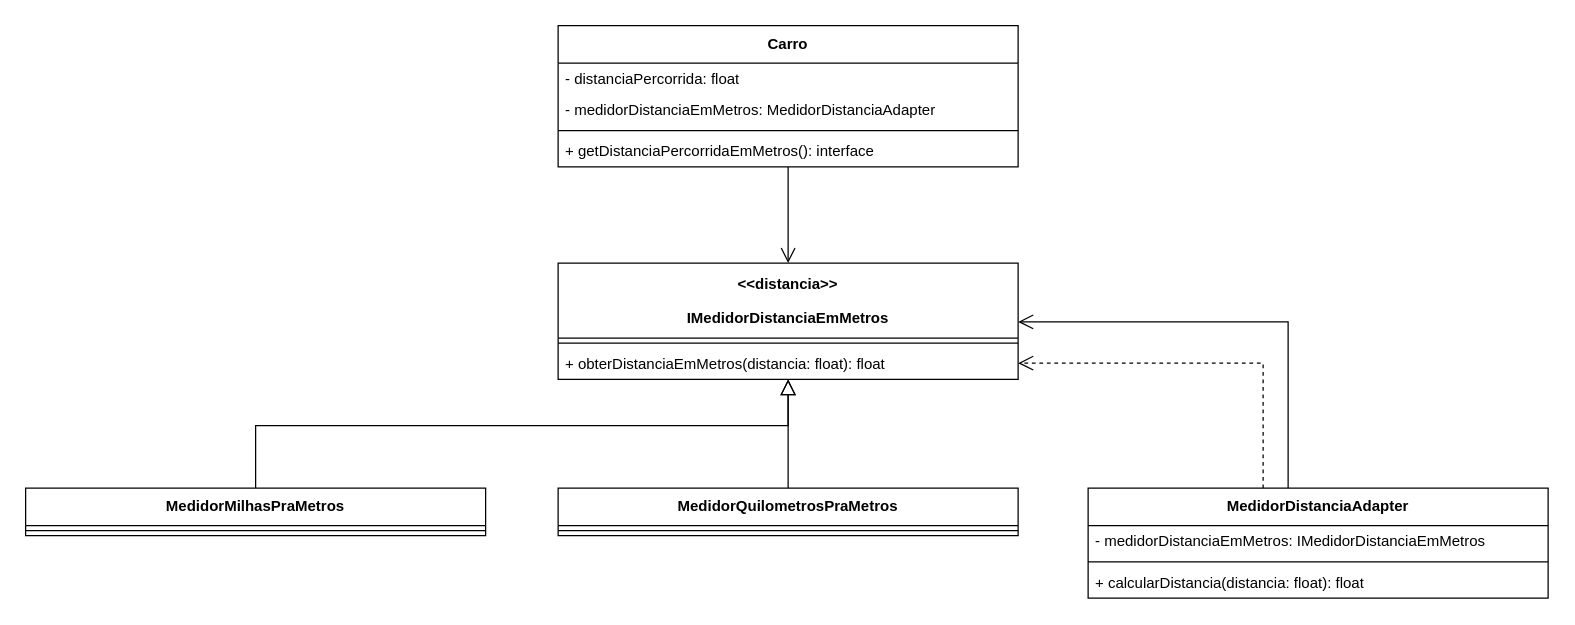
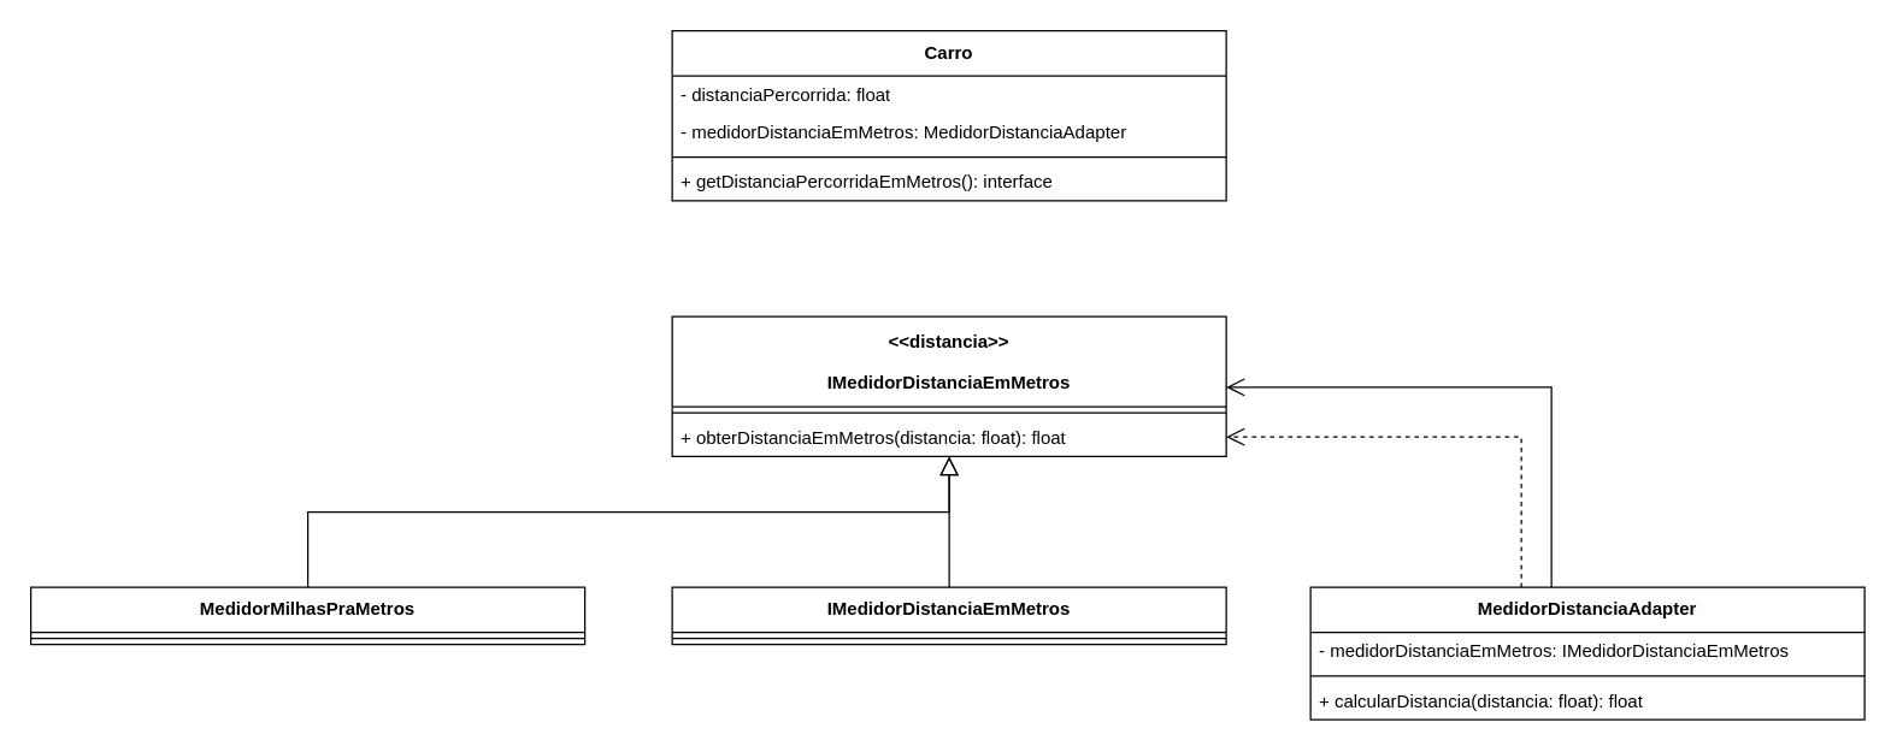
- <mxCell id="2" style="edgeStyle=orthogonalEdgeStyle;rounded=0;orthogonalLoop=1;jettySize=auto;html=1;endArrow=open;endFill=0;endSize=10;" edge="1" parent="1" source="3" target="8"><mxGeometry relative="1" as="geometry" /></mxCell>
- <mxCell id="21" value="&lt;p style=&quot;line-height: 120%;&quot;&gt;MedidorQuilometrosPraMetros&lt;/p&gt;" style="swimlane;fontStyle=1;align=center;verticalAlign=middle;childLayout=stackLayout;horizontal=1;startSize=30;horizontalStack=0;resizeParent=1;resizeParentMax=0;resizeLast=0;collapsible=0;marginBottom=0;html=1;whiteSpace=wrap;" vertex="1" parent="1"><mxGeometry x="446" y="390" width="368" height="38" as="geometry" /></mxCell>
+ <mxCell id="21" value="&lt;p style=&quot;line-height: 120%;&quot;&gt;IMedidorDistanciaEmMetros&lt;/p&gt;" style="swimlane;fontStyle=1;align=center;verticalAlign=middle;childLayout=stackLayout;horizontal=1;startSize=30;horizontalStack=0;resizeParent=1;resizeParentMax=0;resizeLast=0;collapsible=0;marginBottom=0;html=1;whiteSpace=wrap;" vertex="1" parent="1"><mxGeometry x="446" y="390" width="368" height="38" as="geometry" /></mxCell>
